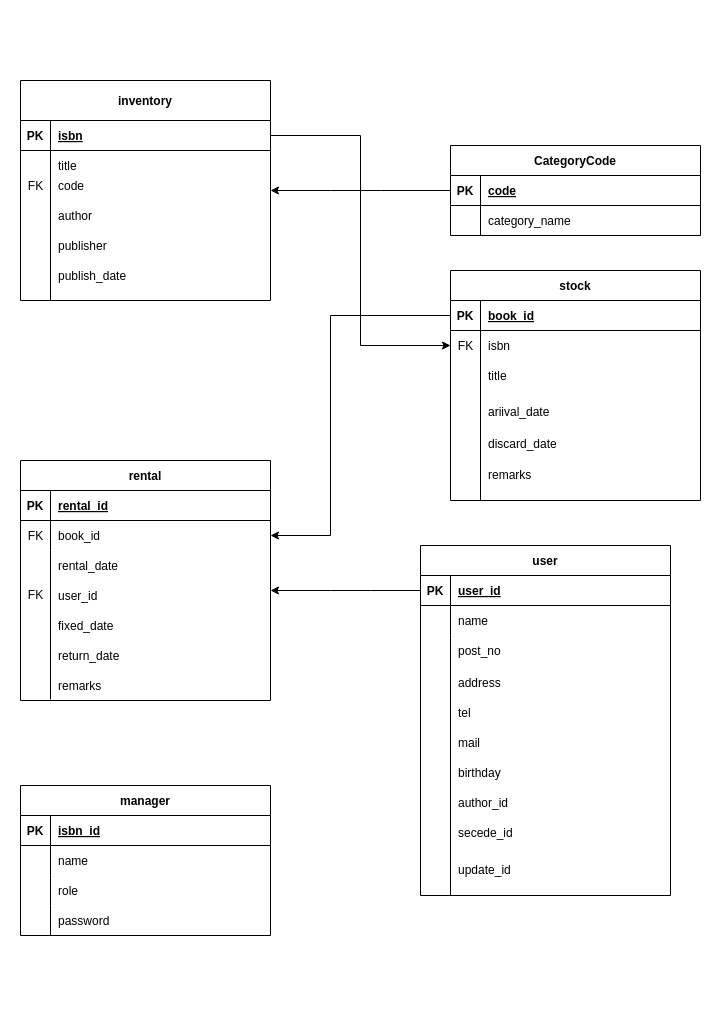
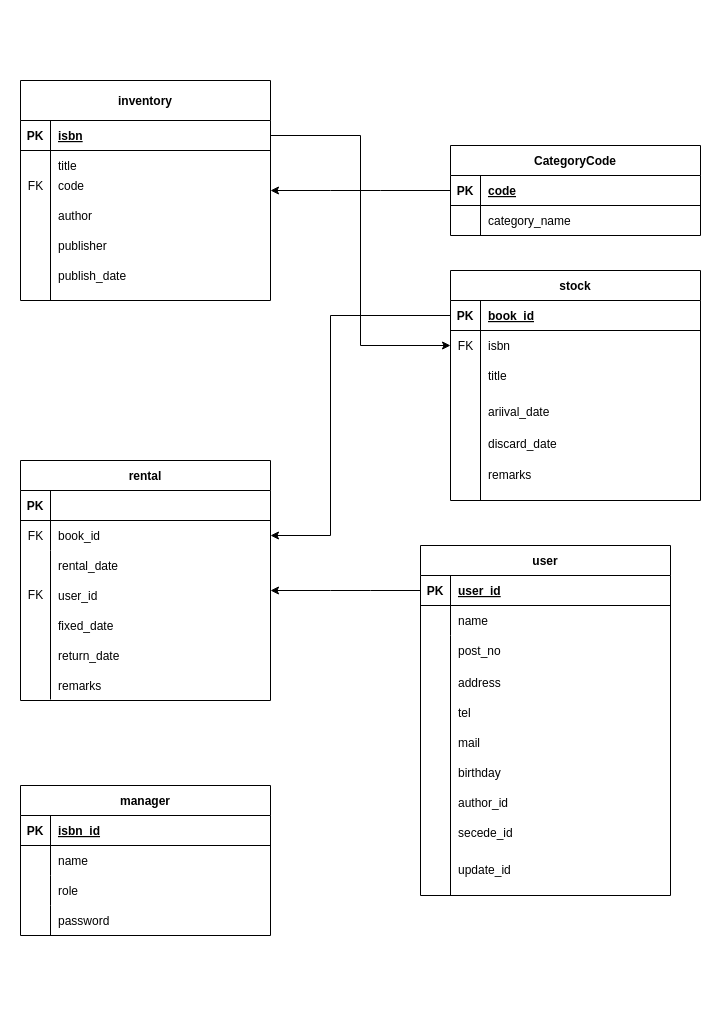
- <mxCell id="6" value="rental_id" style="shape=partialRectangle;overflow=hidden;connectable=0;fillColor=none;top=0;left=0;bottom=0;right=0;align=left;spacingLeft=6;fontStyle=5;" parent="4" vertex="1"><mxGeometry x="30" width="220" height="30" as="geometry"><mxRectangle width="220" height="30" as="alternateBounds" /></mxGeometry></mxCell>
